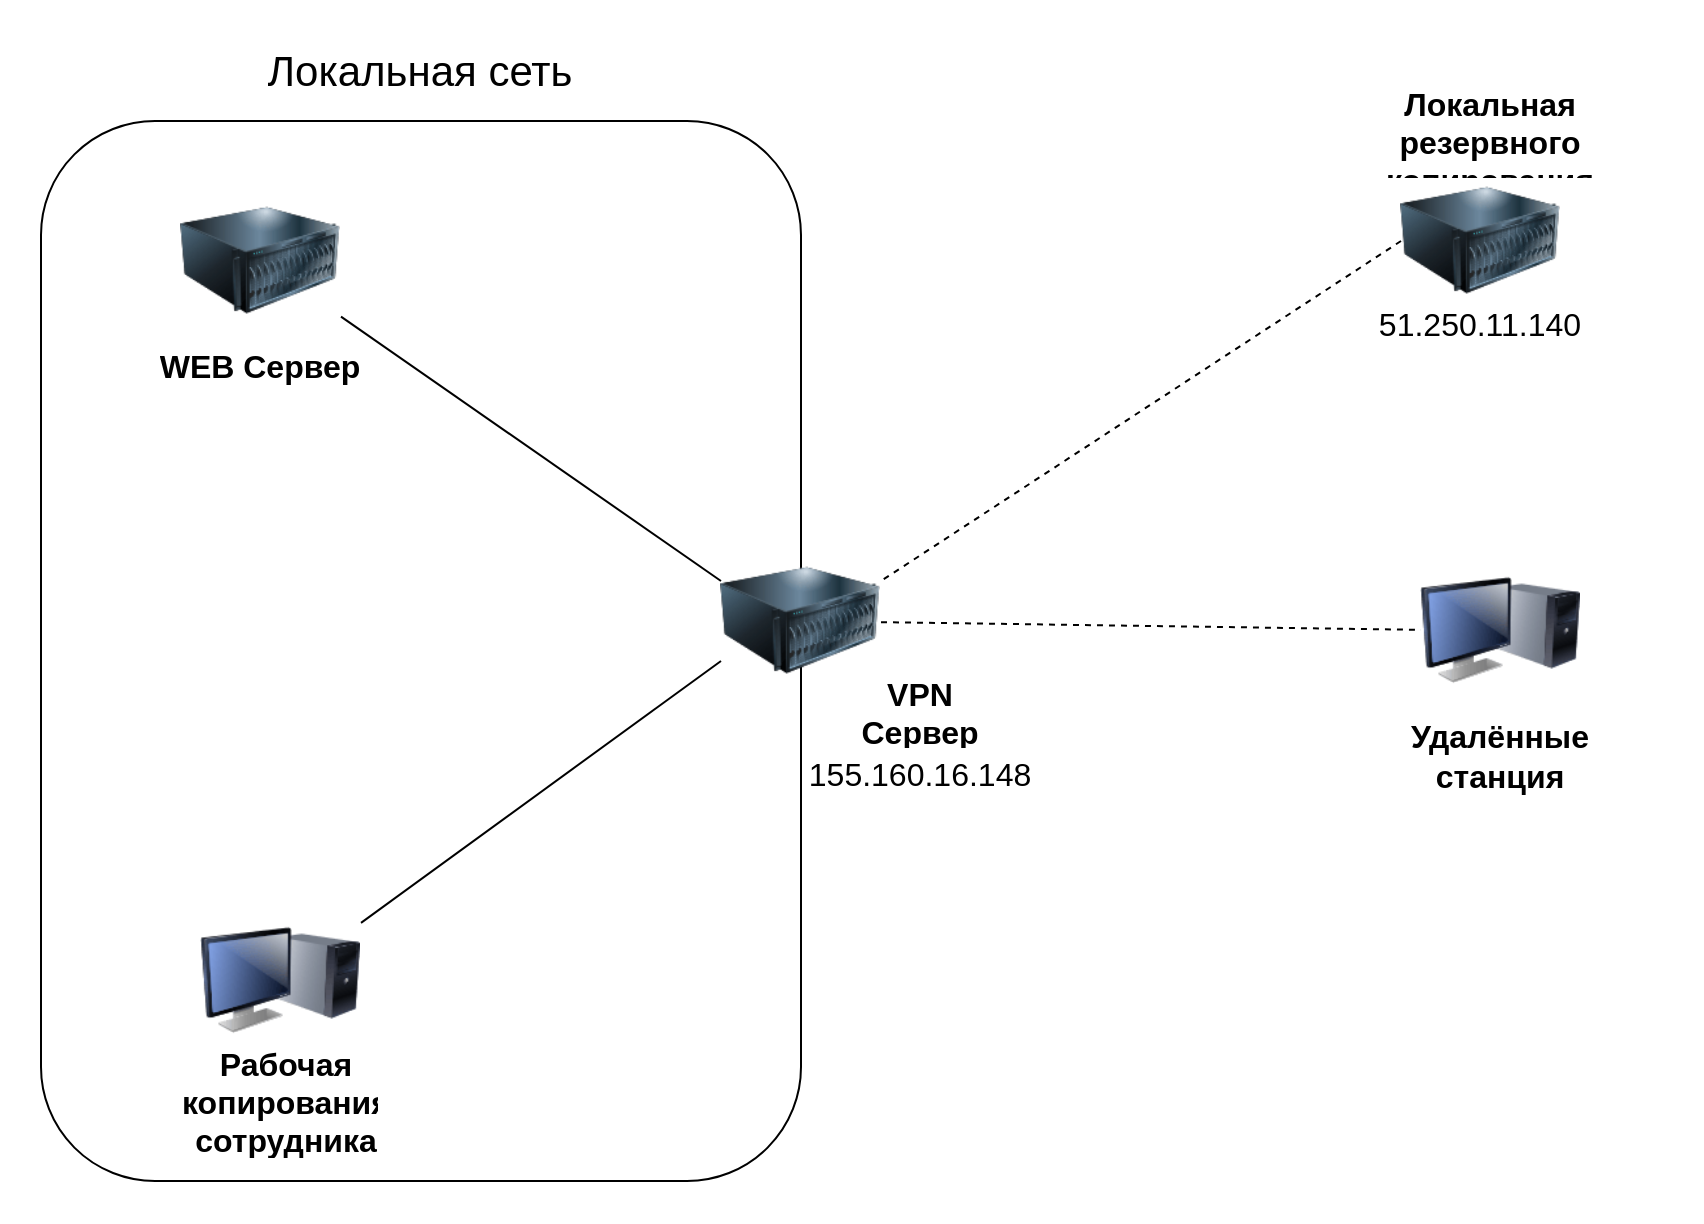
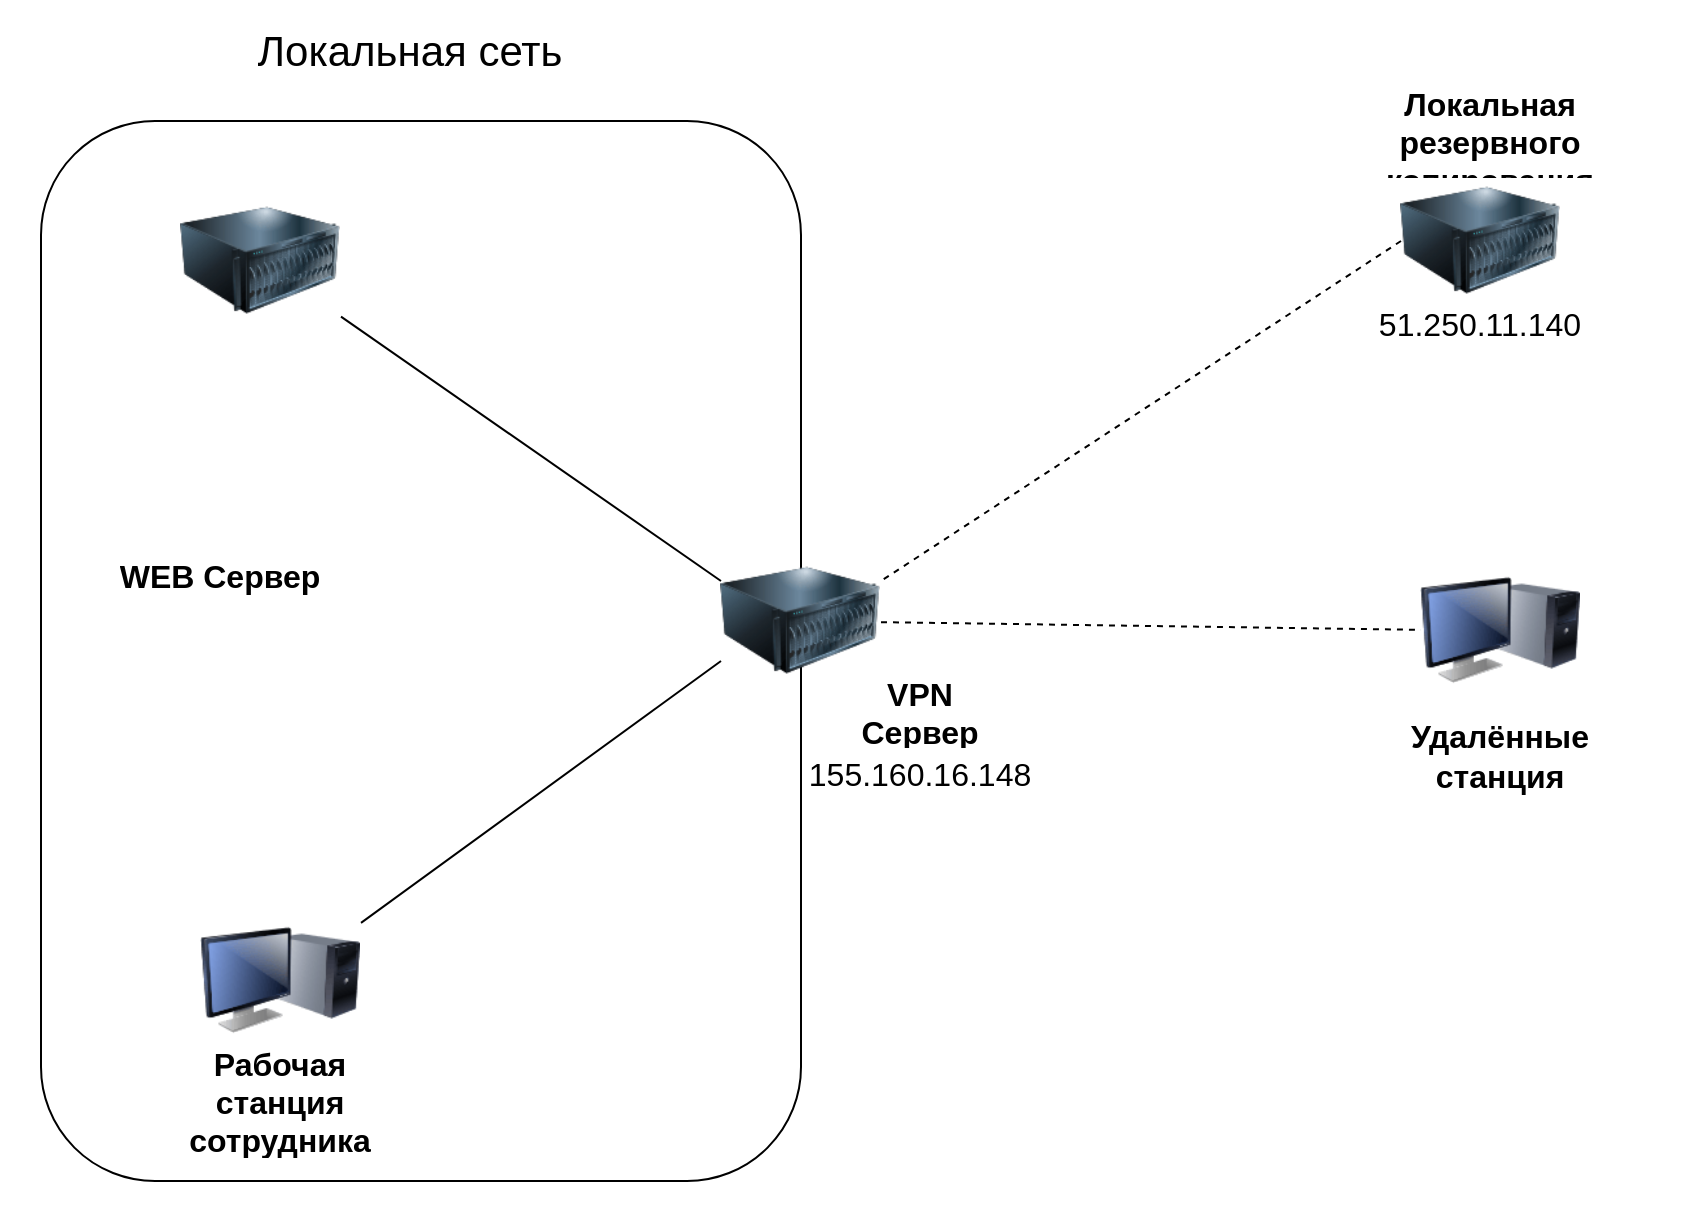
- <mxCell id="12" value="Локальная сеть" style="text;html=1;strokeColor=none;fillColor=none;align=center;verticalAlign=middle;whiteSpace=wrap;overflow=hidden;fontSize=21;" parent="1" vertex="1"><mxGeometry x="130" y="20" width="160" height="30" as="geometry" /></mxCell>
+ <mxCell id="12" value="Локальная сеть" style="text;html=1;strokeColor=none;fillColor=none;align=center;verticalAlign=middle;whiteSpace=wrap;overflow=hidden;fontSize=21;" parent="1" vertex="1"><mxGeometry x="125" y="10" width="160" height="30" as="geometry" /></mxCell>
- <mxCell id="17" value="&lt;b&gt;WEB Сервер&lt;/b&gt;" style="text;html=1;strokeColor=none;fillColor=none;align=center;verticalAlign=middle;whiteSpace=wrap;overflow=hidden;fontSize=16;" parent="1" vertex="1"><mxGeometry x="65" y="170" width="130" height="25" as="geometry" /></mxCell>
+ <mxCell id="17" value="&lt;b&gt;WEB Сервер&lt;/b&gt;" style="text;html=1;strokeColor=none;fillColor=none;align=center;verticalAlign=middle;whiteSpace=wrap;overflow=hidden;fontSize=16;" parent="1" vertex="1"><mxGeometry x="45" y="275" width="130" height="25" as="geometry" /></mxCell>
- <mxCell id="18" value="Рабочая копирования сотрудника" style="text;html=1;strokeColor=none;fillColor=none;align=center;verticalAlign=middle;whiteSpace=wrap;overflow=hidden;fontSize=16;fontStyle=1" parent="1" vertex="1"><mxGeometry x="90" y="520" width="100" height="60" as="geometry" /></mxCell>
+ <mxCell id="18" value="Рабочая станция сотрудника" style="text;html=1;strokeColor=none;fillColor=none;align=center;verticalAlign=middle;whiteSpace=wrap;overflow=hidden;fontSize=16;fontStyle=1" parent="1" vertex="1"><mxGeometry x="90" y="520" width="100" height="60" as="geometry" /></mxCell>
